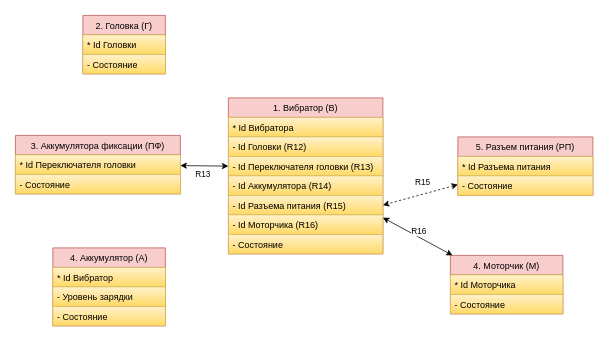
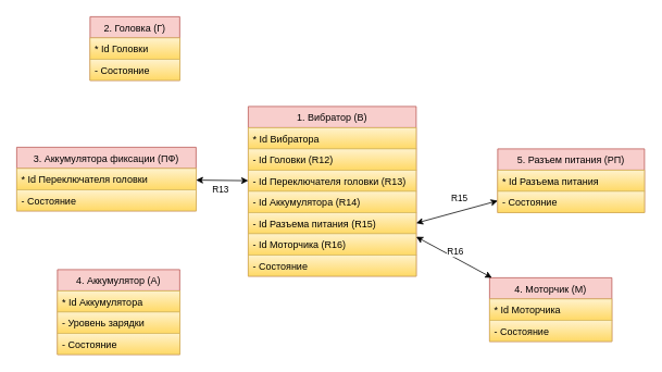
- <mxCell id="26" value="" style="endArrow=classic;startArrow=classic;html=1;entryX=1;entryY=0.5;entryDx=0;entryDy=0;dashed=1;" parent="1" source="23" target="7" edge="1"><mxGeometry width="50" height="50" relative="1" as="geometry"><mxPoint x="630" y="213.959" as="sourcePoint" /><mxPoint x="500" y="195.001" as="targetPoint" /></mxGeometry></mxCell>
+ <mxCell id="26" value="" style="endArrow=classic;startArrow=classic;html=1;entryX=1;entryY=0.5;entryDx=0;entryDy=0;" parent="1" source="23" target="7" edge="1"><mxGeometry width="50" height="50" relative="1" as="geometry"><mxPoint x="630" y="213.959" as="sourcePoint" /><mxPoint x="500" y="195.001" as="targetPoint" /></mxGeometry></mxCell>
- <mxCell id="18" value="* Id Вибратор" style="text;strokeColor=#d6b656;fillColor=#fff2cc;align=left;verticalAlign=top;spacingLeft=4;spacingRight=4;overflow=hidden;rotatable=0;points=[[0,0.5],[1,0.5]];portConstraint=eastwest;gradientColor=#ffd966;" parent="17" vertex="1"><mxGeometry y="26" width="150" height="26" as="geometry" /></mxCell>
+ <mxCell id="18" value="* Id Аккумулятора" style="text;strokeColor=#d6b656;fillColor=#fff2cc;align=left;verticalAlign=top;spacingLeft=4;spacingRight=4;overflow=hidden;rotatable=0;points=[[0,0.5],[1,0.5]];portConstraint=eastwest;gradientColor=#ffd966;" parent="17" vertex="1"><mxGeometry y="26" width="150" height="26" as="geometry" /></mxCell>
